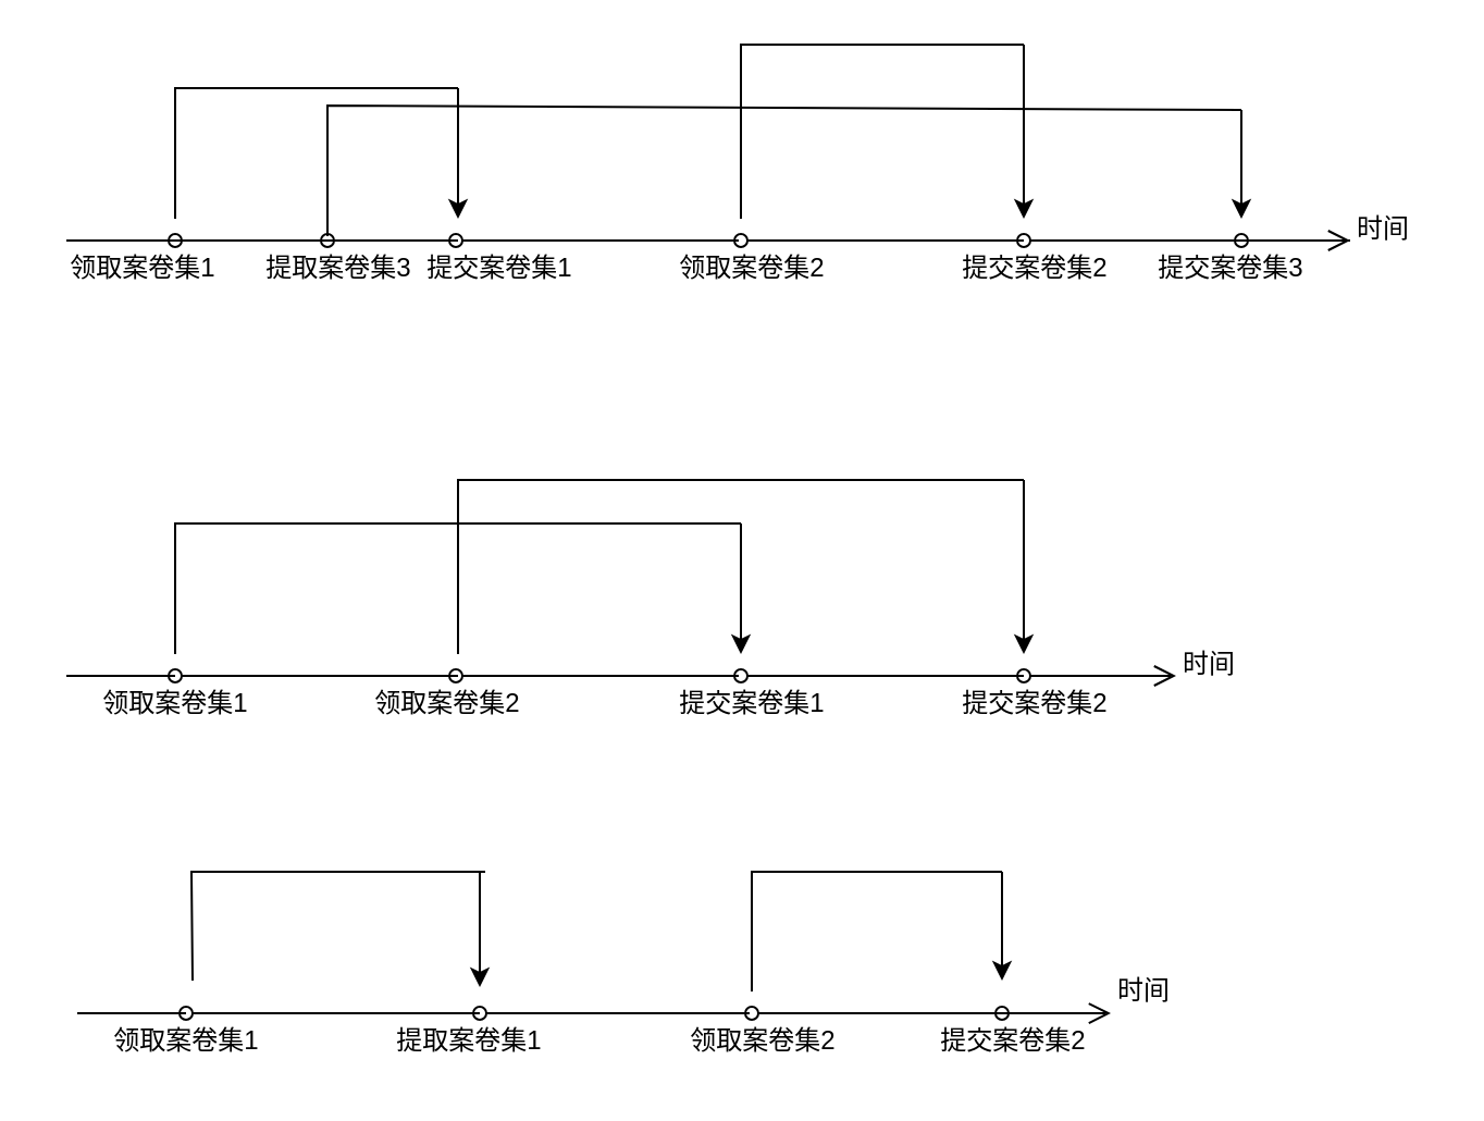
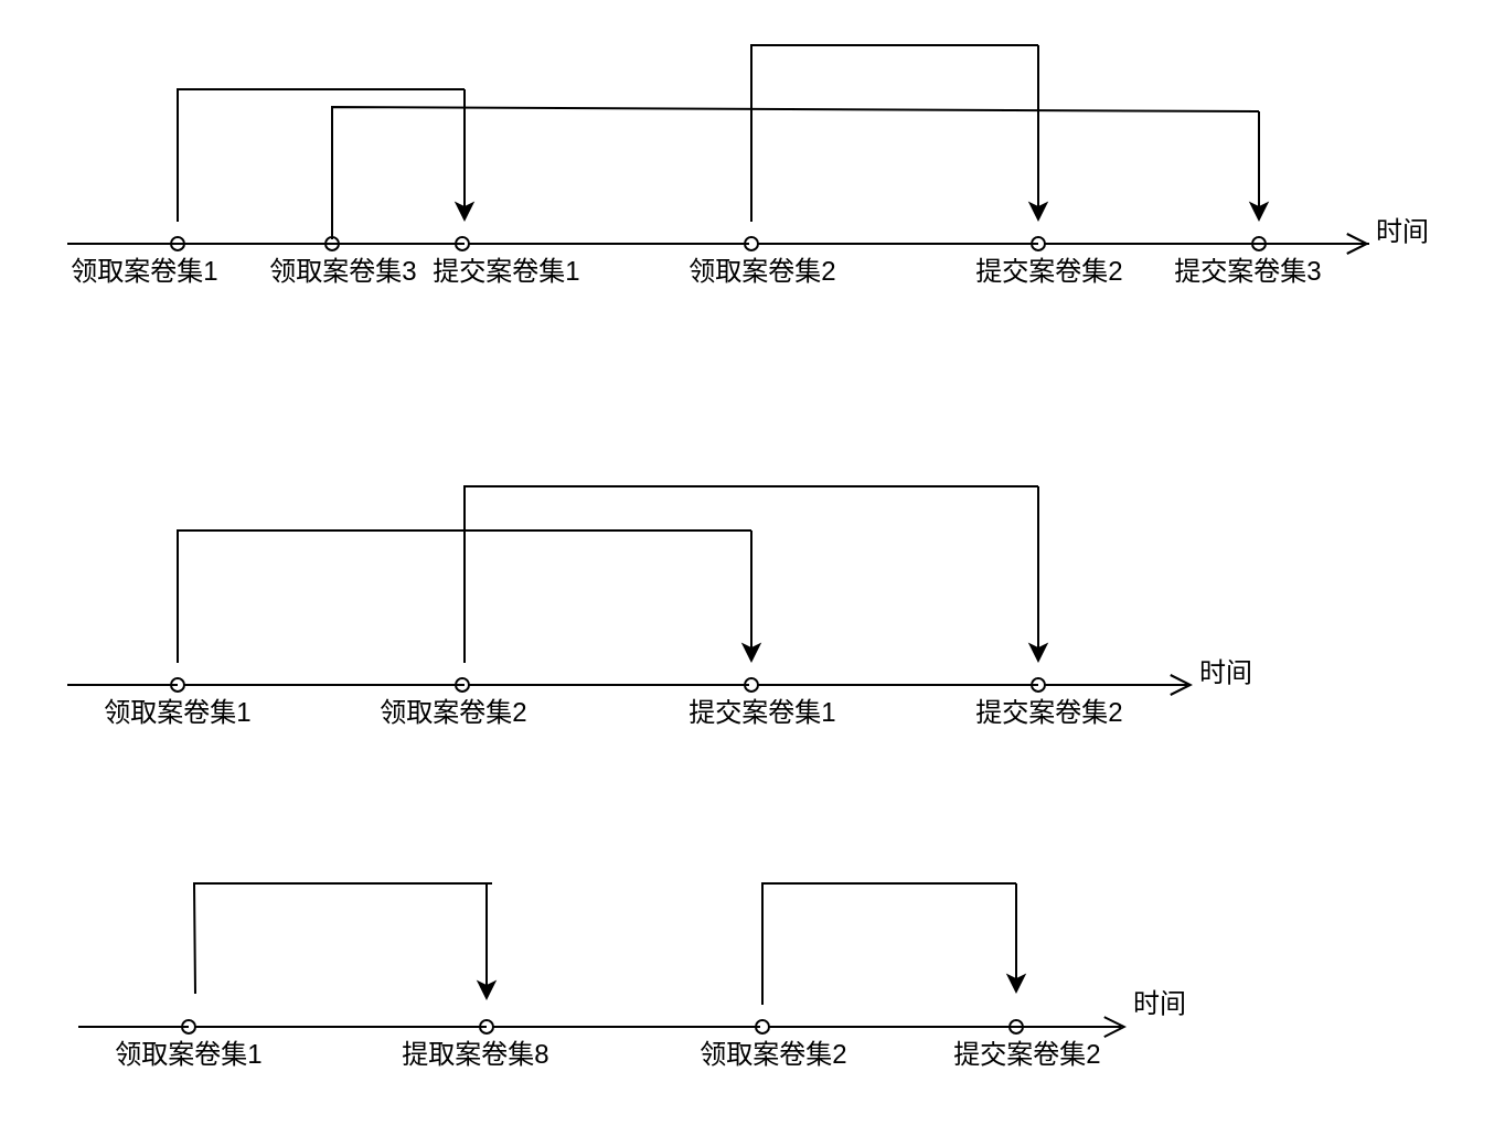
- <mxCell id="33" value="提取案卷集3" style="text;html=1;align=center;verticalAlign=middle;resizable=0;points=[];autosize=1;strokeColor=none;fillColor=none;" vertex="1" parent="1"><mxGeometry x="110" y="108" width="90" height="30" as="geometry" /></mxCell>
+ <mxCell id="33" value="领取案卷集3" style="text;html=1;align=center;verticalAlign=middle;resizable=0;points=[];autosize=1;strokeColor=none;fillColor=none;" vertex="1" parent="1"><mxGeometry x="110" y="108" width="90" height="30" as="geometry" /></mxCell>
- <mxCell id="42" value="提取案卷集1" style="text;html=1;align=center;verticalAlign=middle;resizable=0;points=[];autosize=1;strokeColor=none;fillColor=none;" vertex="1" parent="1"><mxGeometry x="170" y="463" width="90" height="30" as="geometry" /></mxCell>
+ <mxCell id="42" value="提取案卷集8" style="text;html=1;align=center;verticalAlign=middle;resizable=0;points=[];autosize=1;strokeColor=none;fillColor=none;" vertex="1" parent="1"><mxGeometry x="170" y="463" width="90" height="30" as="geometry" /></mxCell>
